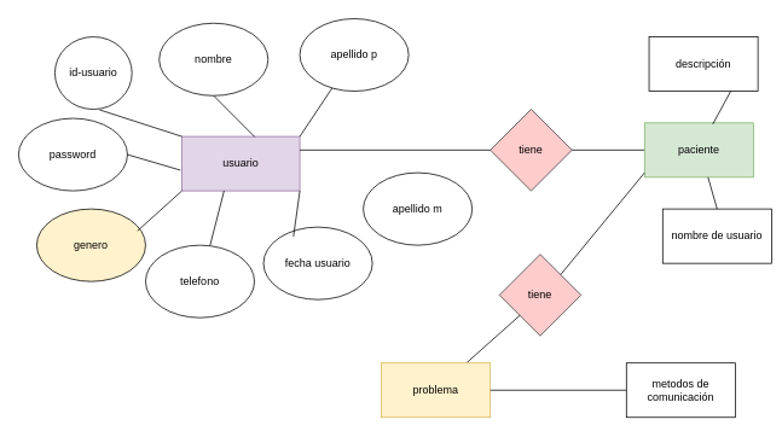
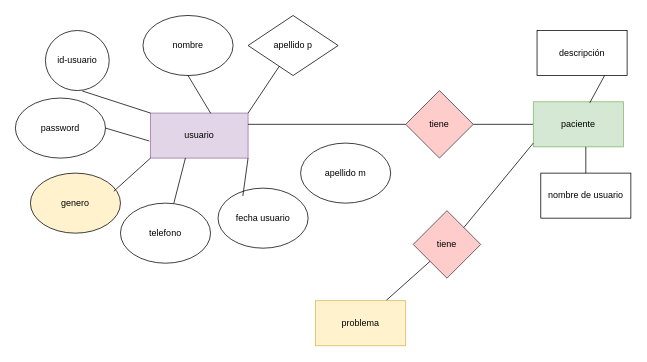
- <mxCell id="4" value="apellido p" style="ellipse;whiteSpace=wrap;html=1;" vertex="1" parent="1"><mxGeometry x="330" y="20" width="120" height="80" as="geometry" /></mxCell>
+ <mxCell id="4" value="apellido p" style="rhombus;whiteSpace=wrap;html=1;" vertex="1" parent="1"><mxGeometry x="330" y="20" width="120" height="80" as="geometry" /></mxCell>
- <mxCell id="6" value="nombre" style="ellipse;whiteSpace=wrap;html=1;" vertex="1" parent="1"><mxGeometry x="175" y="25" width="120" height="80" as="geometry" /></mxCell>
+ <mxCell id="6" value="nombre" style="ellipse;whiteSpace=wrap;html=1;" vertex="1" parent="1"><mxGeometry x="190" y="20" width="120" height="80" as="geometry" /></mxCell>
- <mxCell id="23" value="nombre de usuario" style="rounded=0;whiteSpace=wrap;html=1;" vertex="1" parent="1"><mxGeometry x="730" y="230" width="120" height="60" as="geometry" /></mxCell>
+ <mxCell id="23" value="nombre de usuario" style="rounded=0;whiteSpace=wrap;html=1;" vertex="1" parent="1"><mxGeometry x="720" y="230" width="120" height="60" as="geometry" /></mxCell>
- <mxCell id="31" value="" style="endArrow=none;html=1;rounded=0;exitX=1;exitY=0.5;exitDx=0;exitDy=0;entryX=0;entryY=0.5;entryDx=0;entryDy=0;" edge="1" parent="1" source="29" target="30"><mxGeometry width="50" height="50" relative="1" as="geometry"><mxPoint x="540" y="440" as="sourcePoint" /><mxPoint x="610" y="430" as="targetPoint" /></mxGeometry></mxCell>
- <mxCell id="30" value="metodos de comunicación" style="rounded=0;whiteSpace=wrap;html=1;" vertex="1" parent="1"><mxGeometry x="690" y="400" width="120" height="60" as="geometry" /></mxCell>
